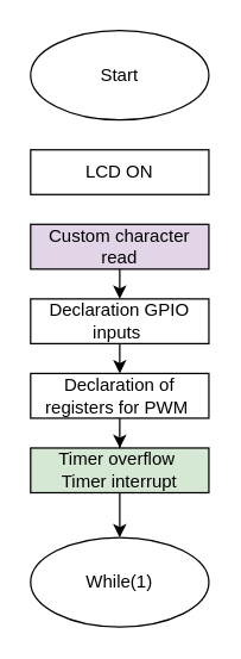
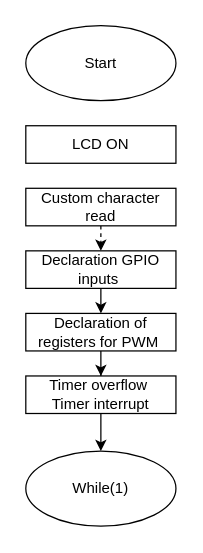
- <mxCell id="5" value="Custom character read" style="rounded=0;whiteSpace=wrap;html=1;fillColor=#e1d5e7;" vertex="1" parent="1"><mxGeometry x="20" y="150" width="120" height="30" as="geometry" /></mxCell>
+ <mxCell id="5" value="Custom character read" style="rounded=0;whiteSpace=wrap;html=1;" vertex="1" parent="1"><mxGeometry x="20" y="150" width="120" height="30" as="geometry" /></mxCell>
- <mxCell id="4" style="edgeStyle=orthogonalEdgeStyle;rounded=0;orthogonalLoop=1;jettySize=auto;html=1;exitX=0.5;exitY=1;exitDx=0;exitDy=0;entryX=0.5;entryY=0;entryDx=0;entryDy=0;" edge="1" parent="1" source="5" target="7"><mxGeometry relative="1" as="geometry" /></mxCell>
+ <mxCell id="4" style="edgeStyle=orthogonalEdgeStyle;rounded=0;orthogonalLoop=1;jettySize=auto;html=1;exitX=0.5;exitY=1;exitDx=0;exitDy=0;entryX=0.5;entryY=0;entryDx=0;entryDy=0;dashed=1;" edge="1" parent="1" source="5" target="7"><mxGeometry relative="1" as="geometry" /></mxCell>
- <mxCell id="11" value="Timer overflow&amp;nbsp;&lt;br&gt;Timer interrupt" style="rounded=0;whiteSpace=wrap;html=1;fillColor=#d5e8d4;" vertex="1" parent="1"><mxGeometry x="20" y="300" width="120" height="30" as="geometry" /></mxCell>
+ <mxCell id="11" value="Timer overflow&amp;nbsp;&lt;br&gt;Timer interrupt" style="rounded=0;whiteSpace=wrap;html=1;" vertex="1" parent="1"><mxGeometry x="20" y="300" width="120" height="30" as="geometry" /></mxCell>
